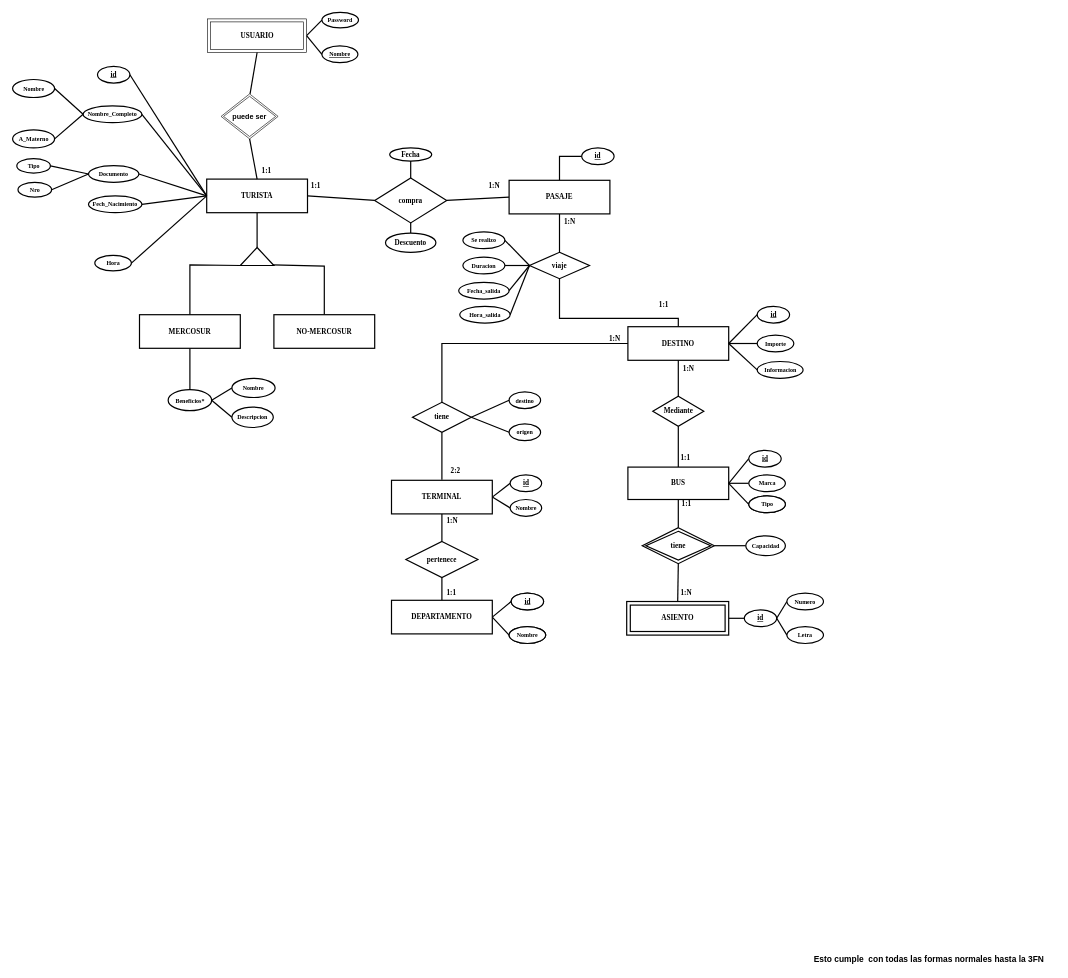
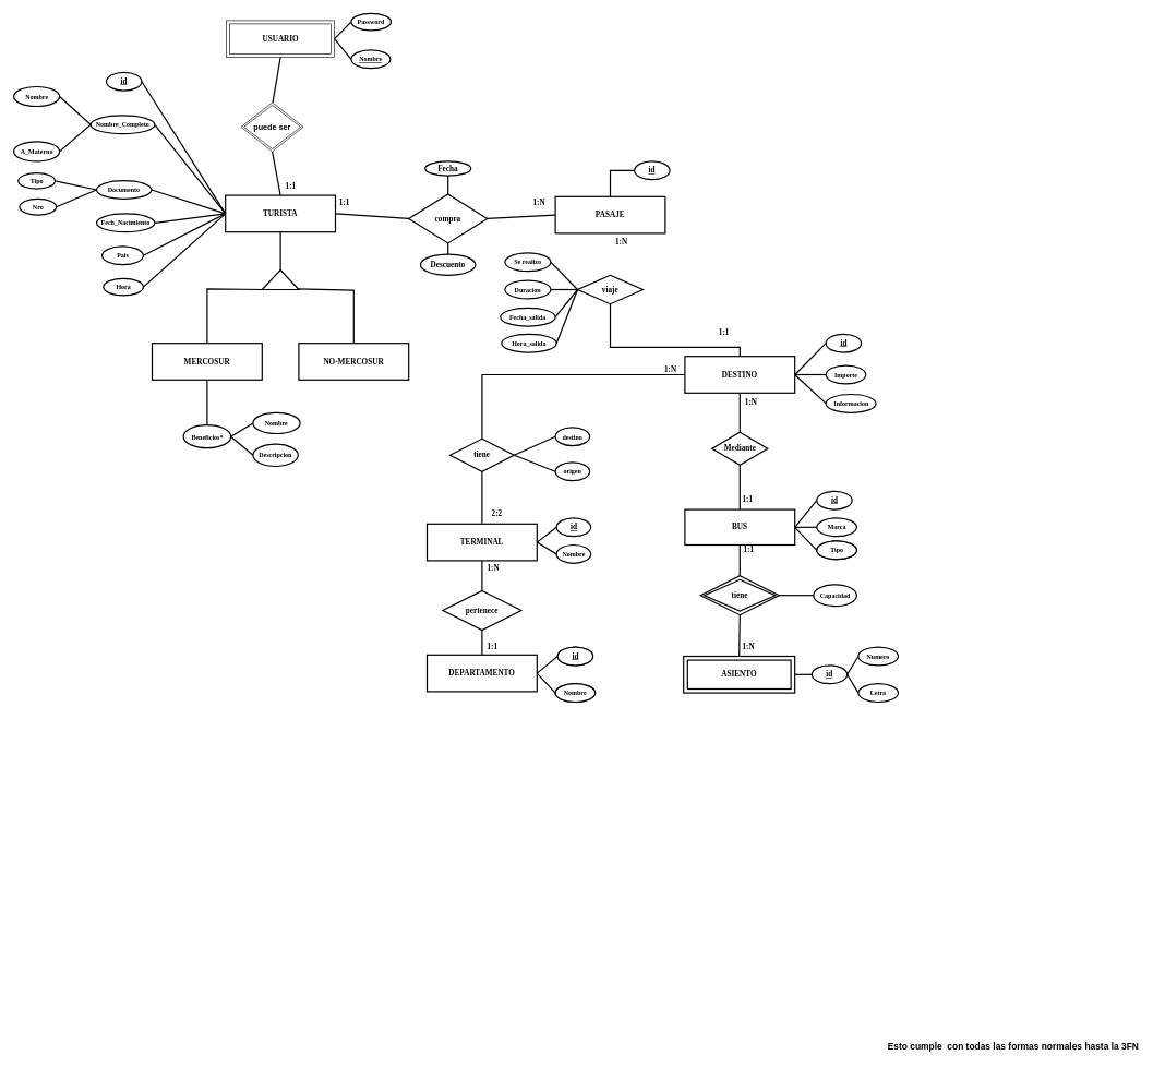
+ <mxCell id="28" value="" style="endArrow=none;html=1;rounded=0;fontFamily=Comic Sans MS;fontSize=10;entryX=0;entryY=0.5;entryDx=0;entryDy=0;labelBackgroundColor=#F1FAEE;fontStyle=1;fontColor=#FFFFFF;fillColor=#dae8fc;strokeWidth=2;exitX=1;exitY=0.5;exitDx=0;exitDy=0;" parent="1" source="23" target="17" edge="1"><mxGeometry relative="1" as="geometry"><mxPoint x="92" y="398" as="sourcePoint" /><mxPoint x="448" y="384" as="targetPoint" /></mxGeometry></mxCell>
- <mxCell id="68" value="" style="endArrow=none;html=1;rounded=0;fontFamily=Comic Sans MS;fontSize=12;exitX=0.5;exitY=1;exitDx=0;exitDy=0;entryX=0.5;entryY=0;entryDx=0;entryDy=0;labelBackgroundColor=#F1FAEE;fontStyle=1;fontColor=#FFFFFF;fillColor=#dae8fc;strokeWidth=2;" parent="1" source="104" target="62" edge="1"><mxGeometry relative="1" as="geometry"><mxPoint x="834" y="664" as="sourcePoint" /><mxPoint x="994" y="664" as="targetPoint" /></mxGeometry></mxCell>
+ <mxCell id="23" value="Pais" style="ellipse;whiteSpace=wrap;html=1;align=center;fontSize=10;fontFamily=Comic Sans MS;fontStyle=1;strokeWidth=2;gradientDirection=radial;fillColor=#FFFFFF;gradientColor=#FFFFFF;" parent="1" vertex="1"><mxGeometry x="155.5" y="376" width="63" height="28" as="geometry" /></mxCell>
